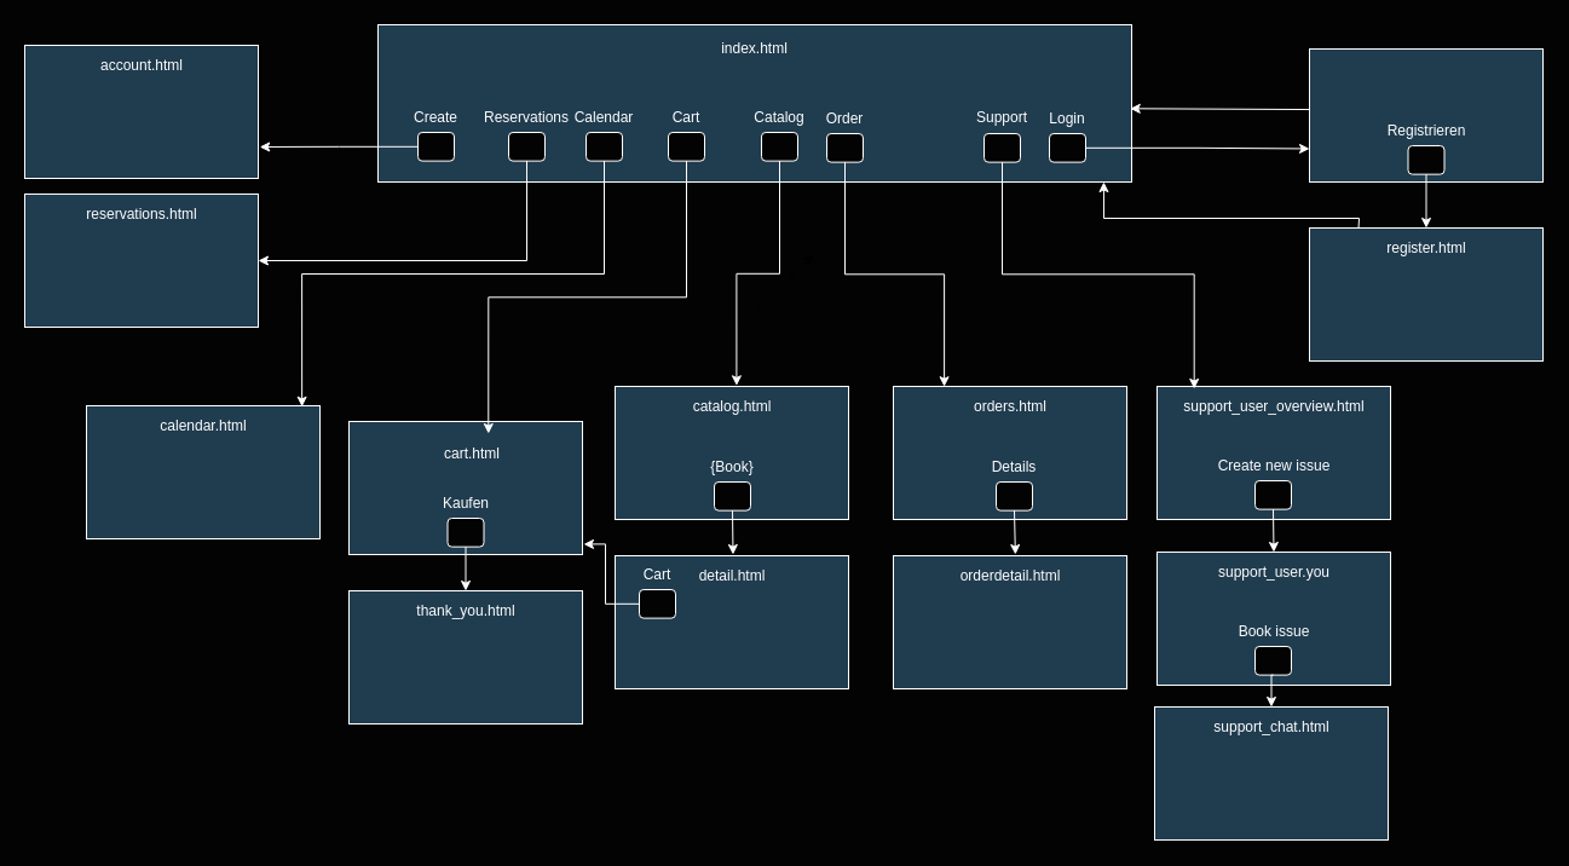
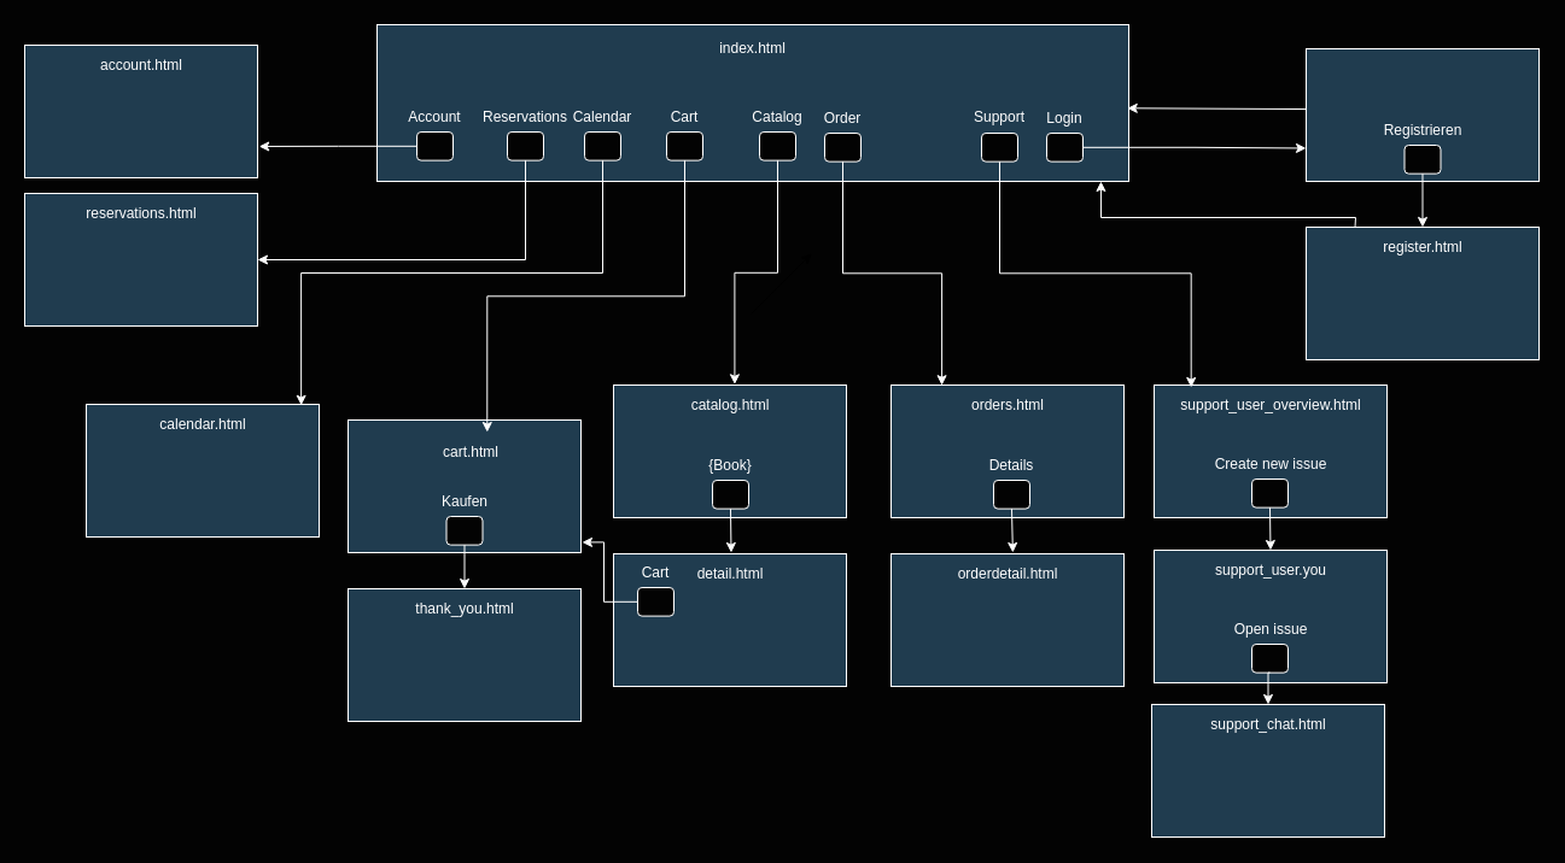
- <mxCell id="24" value="&lt;font color=&quot;#ffffff&quot;&gt;Create&lt;br&gt;&lt;/font&gt;" style="text;html=1;strokeColor=none;fillColor=none;align=center;verticalAlign=middle;whiteSpace=wrap;rounded=0;" vertex="1" parent="21"><mxGeometry width="60" height="35.455" as="geometry" /></mxCell>
+ <mxCell id="24" value="&lt;font color=&quot;#ffffff&quot;&gt;Account&lt;br&gt;&lt;/font&gt;" style="text;html=1;strokeColor=none;fillColor=none;align=center;verticalAlign=middle;whiteSpace=wrap;rounded=0;" vertex="1" parent="21"><mxGeometry width="60" height="35.455" as="geometry" /></mxCell>
- <mxCell id="86" value="&lt;font color=&quot;#ffffff&quot;&gt;Book issue&lt;br&gt;&lt;/font&gt;" style="text;html=1;strokeColor=none;fillColor=none;align=center;verticalAlign=middle;whiteSpace=wrap;rounded=0;" vertex="1" parent="84"><mxGeometry x="-31" width="124" height="35.45" as="geometry" /></mxCell>
+ <mxCell id="86" value="&lt;font color=&quot;#ffffff&quot;&gt;Open issue&lt;br&gt;&lt;/font&gt;" style="text;html=1;strokeColor=none;fillColor=none;align=center;verticalAlign=middle;whiteSpace=wrap;rounded=0;" vertex="1" parent="84"><mxGeometry x="-31" width="124" height="35.45" as="geometry" /></mxCell>
